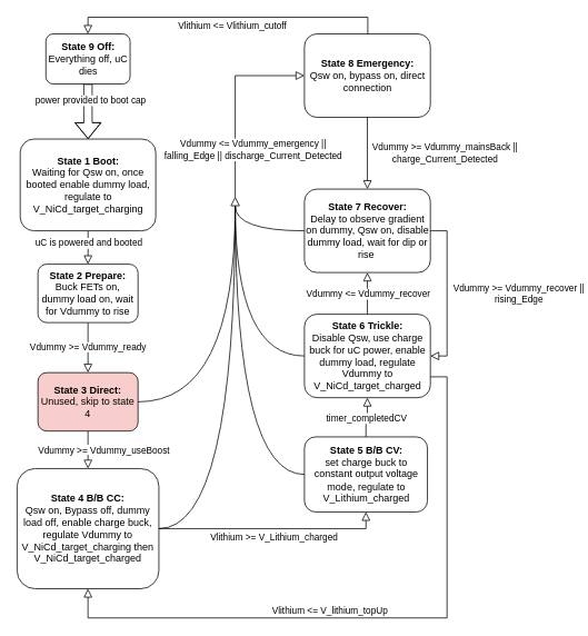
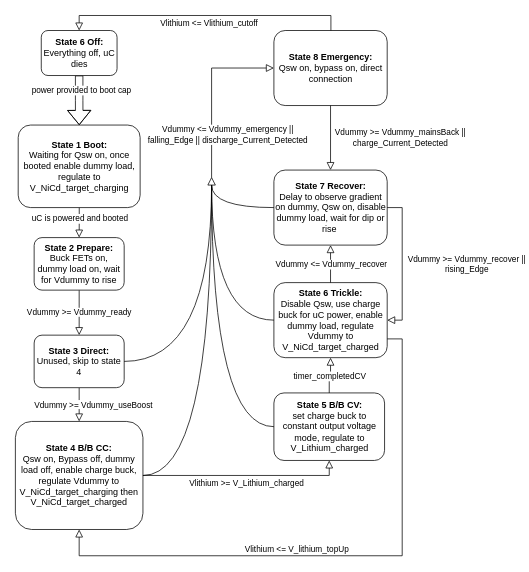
- <mxCell id="27" value="&lt;b&gt;State 9 Off:&lt;/b&gt;&lt;div&gt;Everything off, uC dies&lt;/div&gt;" style="rounded=1;whiteSpace=wrap;html=1;fontSize=12;glass=0;strokeWidth=1;shadow=0;" vertex="1" parent="1"><mxGeometry x="54.5" y="40" width="101" height="60" as="geometry" /></mxCell>
+ <mxCell id="27" value="&lt;b&gt;State 6 Off:&lt;/b&gt;&lt;div&gt;Everything off, uC dies&lt;/div&gt;" style="rounded=1;whiteSpace=wrap;html=1;fontSize=12;glass=0;strokeWidth=1;shadow=0;" vertex="1" parent="1"><mxGeometry x="54.5" y="40" width="101" height="60" as="geometry" /></mxCell>
- <mxCell id="8" value="&lt;b&gt;State 3 Direct:&lt;/b&gt;&lt;div&gt;Unused, skip to state 4&lt;/div&gt;" style="rounded=1;whiteSpace=wrap;html=1;fontSize=12;glass=0;strokeWidth=1;shadow=0;fillColor=#f8cecc;" vertex="1" parent="1"><mxGeometry x="45" y="446" width="120" height="70" as="geometry" /></mxCell>
+ <mxCell id="8" value="&lt;b&gt;State 3 Direct:&lt;/b&gt;&lt;div&gt;Unused, skip to state 4&lt;/div&gt;" style="rounded=1;whiteSpace=wrap;html=1;fontSize=12;glass=0;strokeWidth=1;shadow=0;" vertex="1" parent="1"><mxGeometry x="45" y="446" width="120" height="70" as="geometry" /></mxCell>
